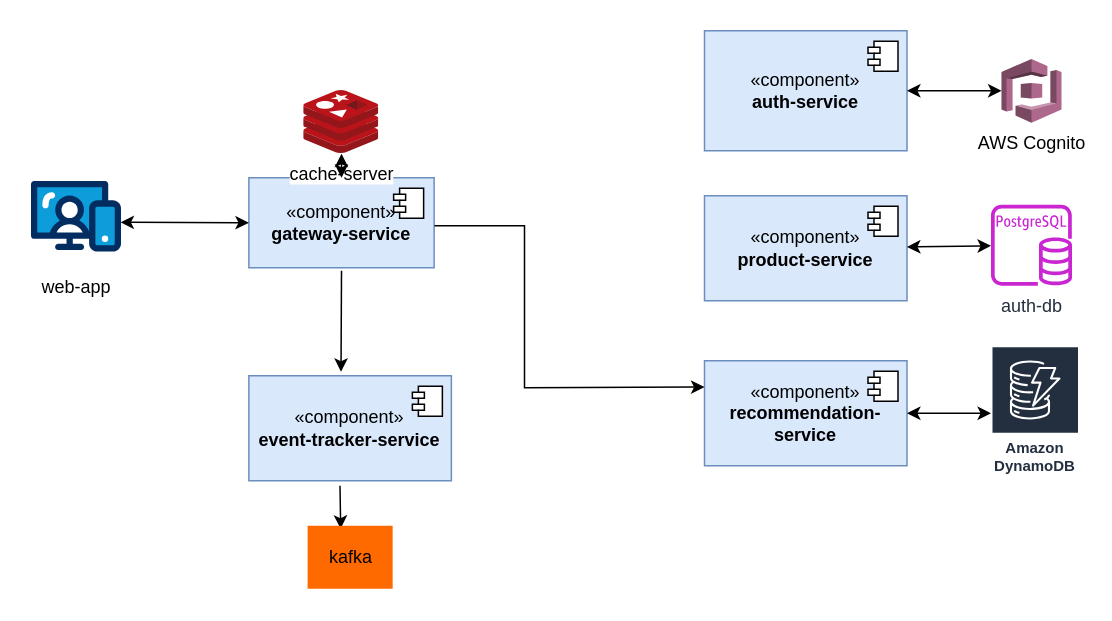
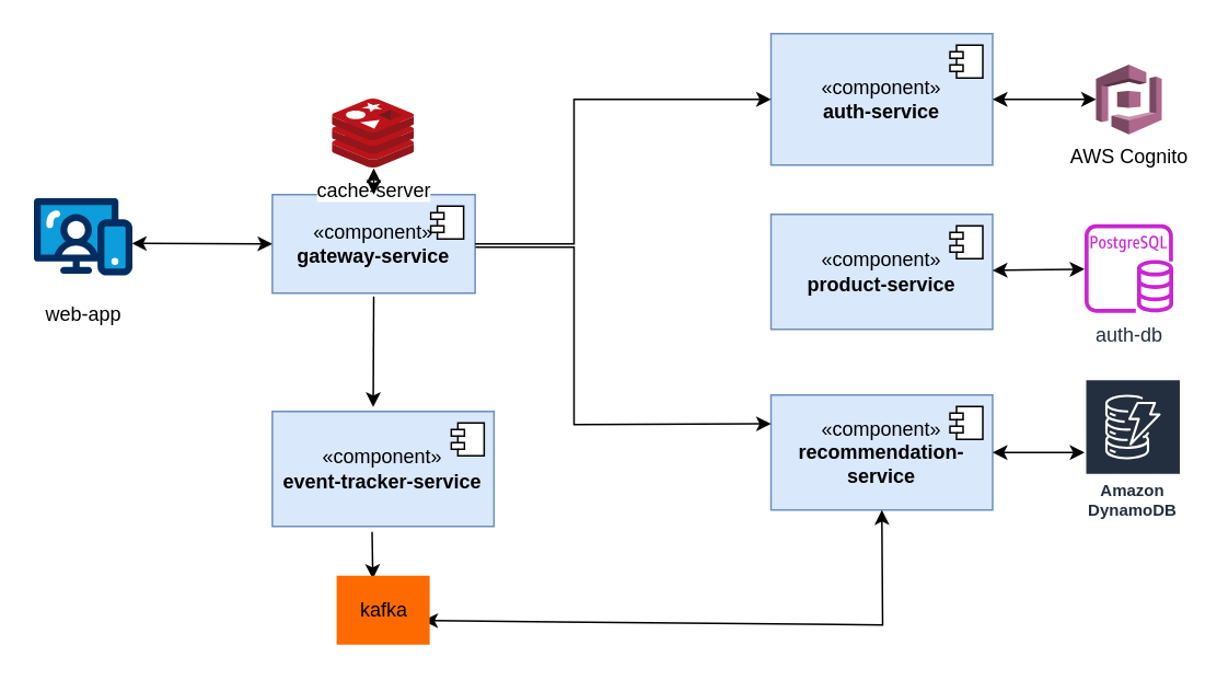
+ <mxCell id="18" value="" style="endArrow=classic;html=1;rounded=0;exitX=1;exitY=0.5;exitDx=0;exitDy=0;entryX=0;entryY=0.5;entryDx=0;entryDy=0;" edge="1" parent="1" source="2" target="4"><mxGeometry width="50" height="50" relative="1" as="geometry"><mxPoint x="319" y="160" as="sourcePoint" /><mxPoint x="369" y="110" as="targetPoint" /><Array as="points"><mxPoint x="349" y="148" /><mxPoint x="349" y="60" /></Array></mxGeometry></mxCell>
+ <mxCell id="24" value="" style="endArrow=classic;startArrow=classic;html=1;rounded=0;exitX=0.929;exitY=0.651;exitDx=0;exitDy=0;exitPerimeter=0;entryX=0.5;entryY=1;entryDx=0;entryDy=0;" edge="1" parent="1" source="25" target="8"><mxGeometry width="50" height="50" relative="1" as="geometry"><mxPoint x="254" y="377" as="sourcePoint" /><mxPoint x="449" y="340" as="targetPoint" /><Array as="points"><mxPoint x="537" y="380" /></Array></mxGeometry></mxCell>
